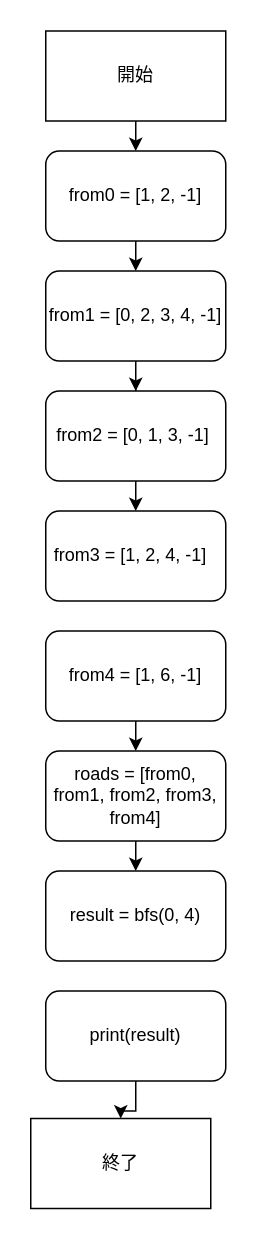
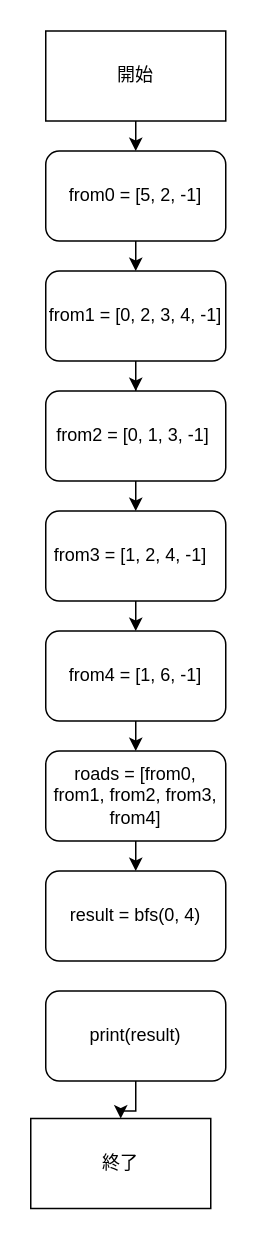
- <mxCell id="5" value="from0 = [1, 2, -1]" style="rounded=1;whiteSpace=wrap;html=1;" vertex="1" parent="1"><mxGeometry x="30" y="100" width="120" height="60" as="geometry" /></mxCell>
+ <mxCell id="5" value="from0 = [5, 2, -1]" style="rounded=1;whiteSpace=wrap;html=1;" vertex="1" parent="1"><mxGeometry x="30" y="100" width="120" height="60" as="geometry" /></mxCell>
+ <mxCell id="10" style="edgeStyle=orthogonalEdgeStyle;rounded=0;orthogonalLoop=1;jettySize=auto;html=1;exitX=0.5;exitY=1;exitDx=0;exitDy=0;entryX=0.5;entryY=0;entryDx=0;entryDy=0;" edge="1" parent="1" source="11" target="13"><mxGeometry relative="1" as="geometry" /></mxCell>
